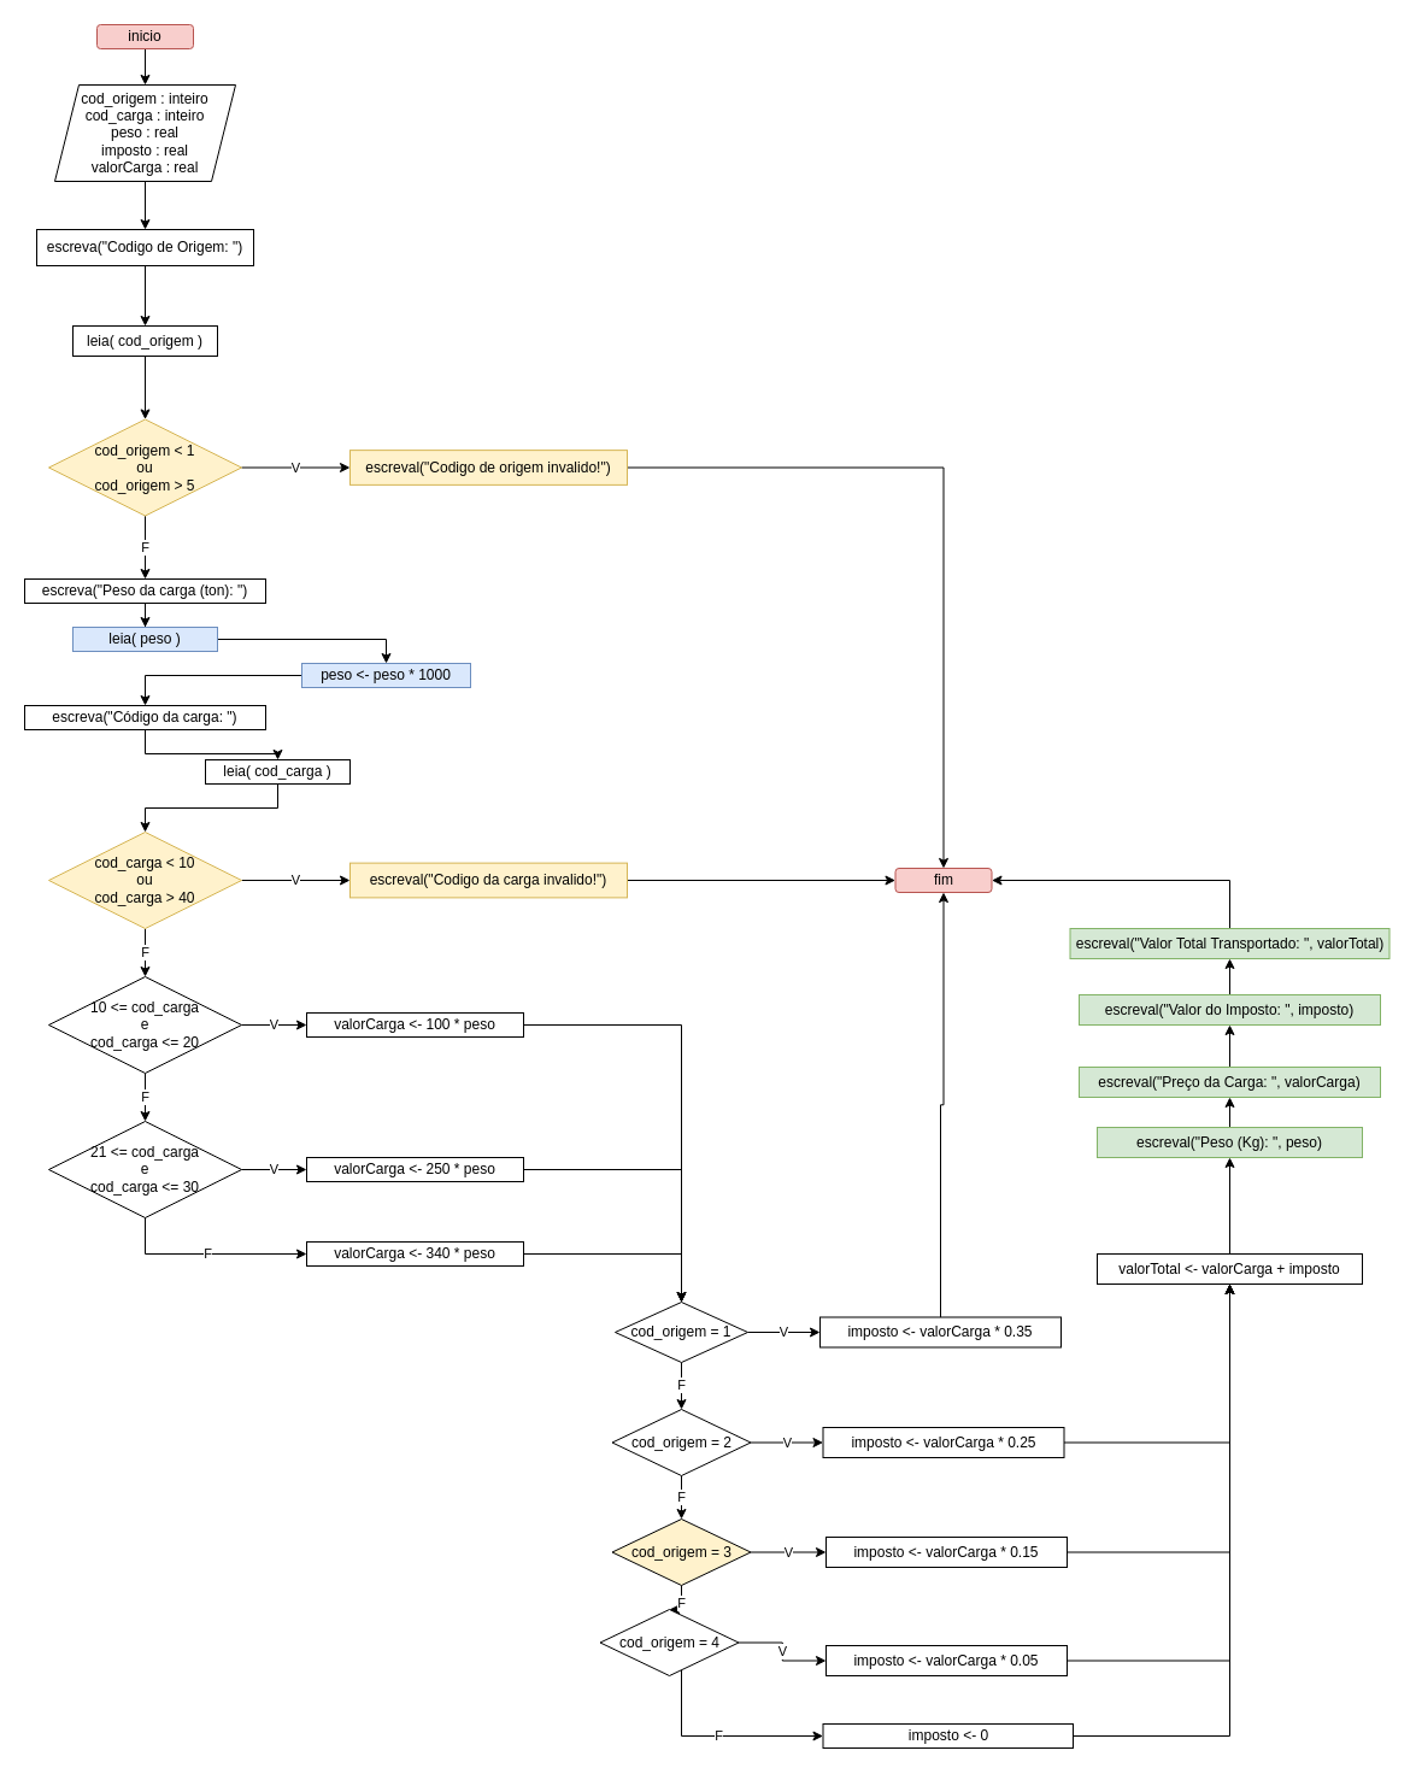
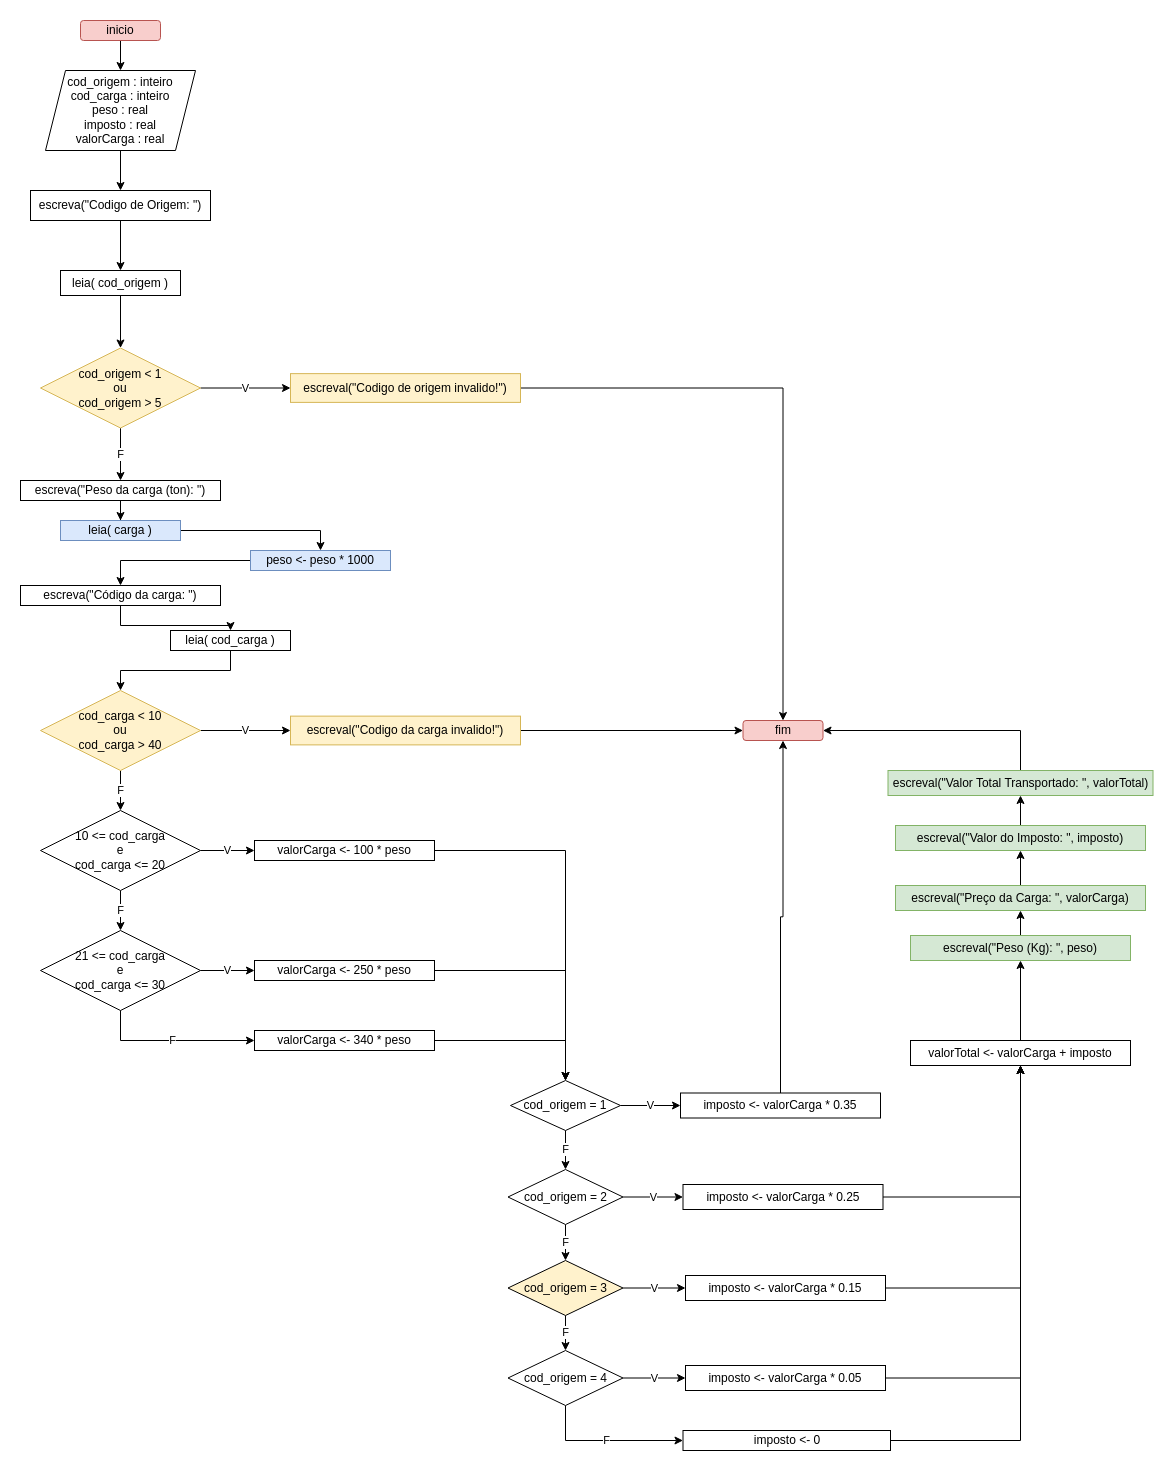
- <mxCell id="19" value="leia( peso )" style="rounded=0;whiteSpace=wrap;html=1;fillColor=#dae8fc;strokeColor=#6c8ebf;" vertex="1" parent="1"><mxGeometry x="60" y="520" width="120" height="20" as="geometry" /></mxCell>
+ <mxCell id="19" value="leia( carga )" style="rounded=0;whiteSpace=wrap;html=1;fillColor=#dae8fc;strokeColor=#6c8ebf;" vertex="1" parent="1"><mxGeometry x="60" y="520" width="120" height="20" as="geometry" /></mxCell>
- <mxCell id="62" value="&lt;span&gt;cod_origem = 4&lt;/span&gt;" style="rhombus;whiteSpace=wrap;html=1;" vertex="1" parent="1"><mxGeometry x="497.5" y="1335" width="115" height="55" as="geometry" /></mxCell>
+ <mxCell id="62" value="&lt;span&gt;cod_origem = 4&lt;/span&gt;" style="rhombus;whiteSpace=wrap;html=1;" vertex="1" parent="1"><mxGeometry x="507.5" y="1350" width="115" height="55" as="geometry" /></mxCell>
